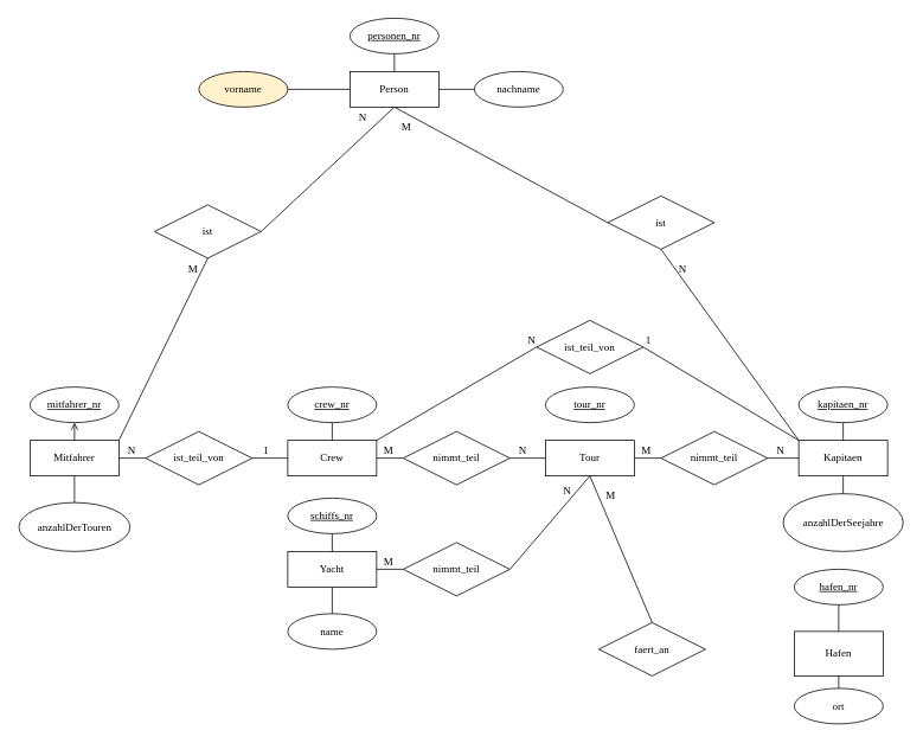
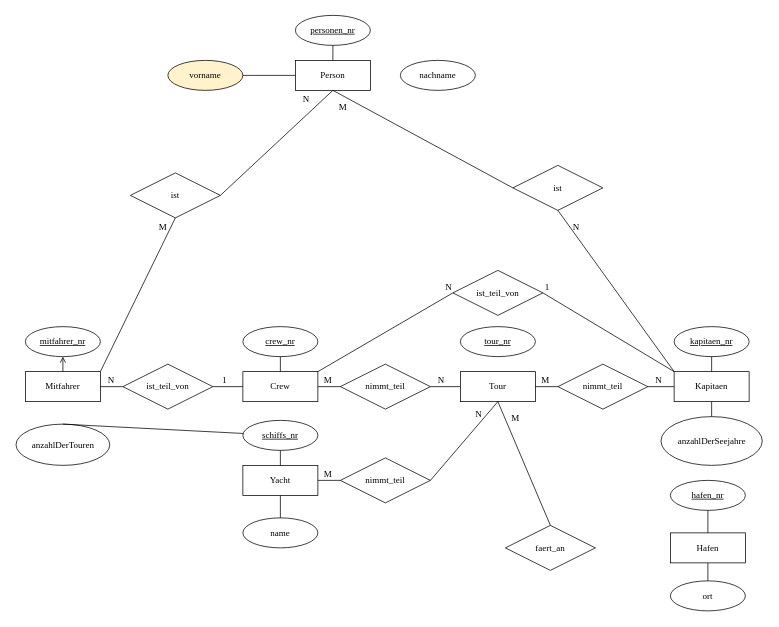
- <mxCell id="30" value="" style="endArrow=none;html=1;rounded=0;exitX=1;exitY=0.5;exitDx=0;exitDy=0;entryX=0;entryY=0.5;entryDx=0;entryDy=0;fontFamily=CaskaydiaCove Nerd Font Mono;" edge="1" parent="1" source="13" target="16"><mxGeometry relative="1" as="geometry"><mxPoint x="613" y="180" as="sourcePoint" /><mxPoint x="773" y="180" as="targetPoint" /></mxGeometry></mxCell>
- <mxCell id="23" value="" style="endArrow=none;html=1;rounded=0;exitX=0.5;exitY=0;exitDx=0;exitDy=0;entryX=0.5;entryY=1;entryDx=0;entryDy=0;fontFamily=CaskaydiaCove Nerd Font Mono;" edge="1" parent="1" source="4" target="2"><mxGeometry relative="1" as="geometry"><mxPoint x="173" y="665" as="sourcePoint" /><mxPoint x="333" y="665" as="targetPoint" /></mxGeometry></mxCell>
+ <mxCell id="23" value="" style="endArrow=none;html=1;rounded=0;exitX=0.5;exitY=0;exitDx=0;exitDy=0;fontFamily=CaskaydiaCove Nerd Font Mono;" edge="1" parent="1" source="4" target="11"><mxGeometry relative="1" as="geometry"><mxPoint x="173" y="665" as="sourcePoint" /><mxPoint x="333" y="665" as="targetPoint" /></mxGeometry></mxCell>
- <mxCell id="17" value="Hafen" style="whiteSpace=wrap;html=1;align=center;fontFamily=CaskaydiaCove Nerd Font Mono;" vertex="1" parent="1"><mxGeometry x="893" y="710" width="100" height="50" as="geometry" /></mxCell>
+ <mxCell id="17" value="Hafen" style="whiteSpace=wrap;html=1;align=center;fontFamily=CaskaydiaCove Nerd Font Mono;" vertex="1" parent="1"><mxGeometry x="893" y="710" width="100" height="40" as="geometry" /></mxCell>
